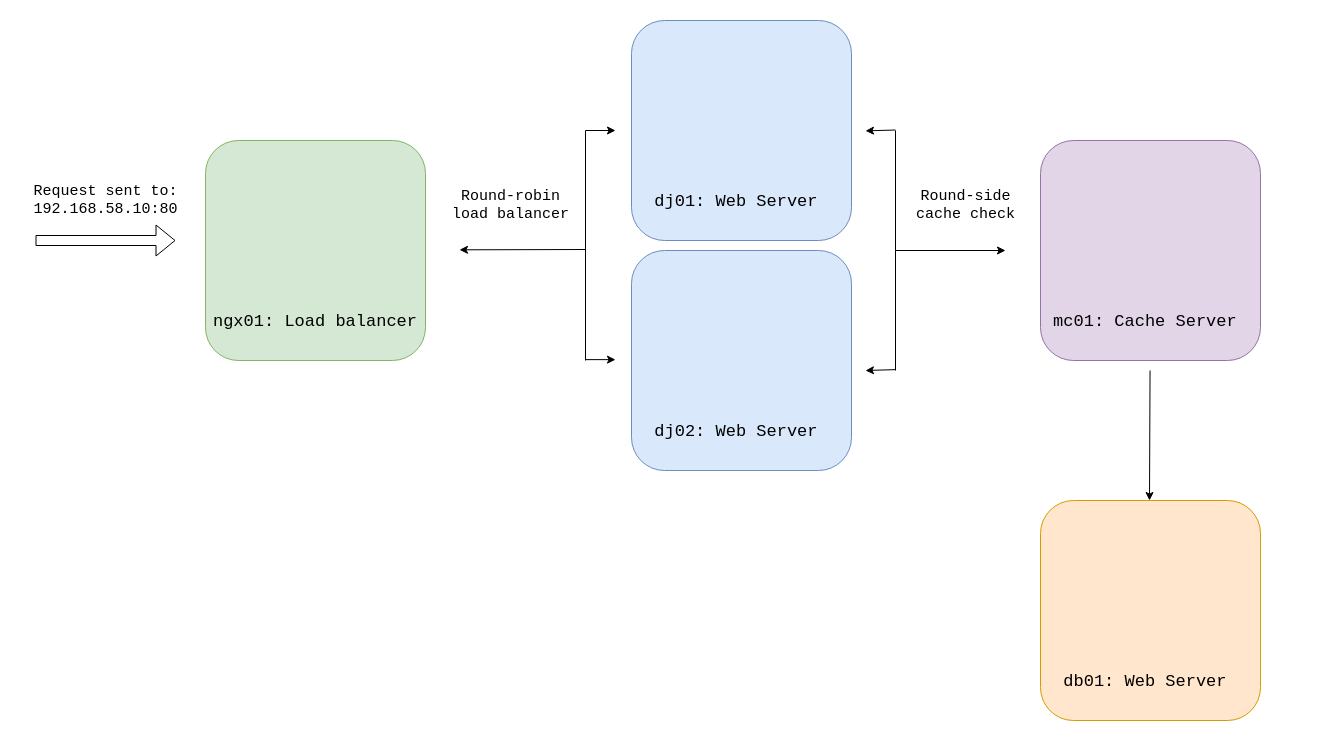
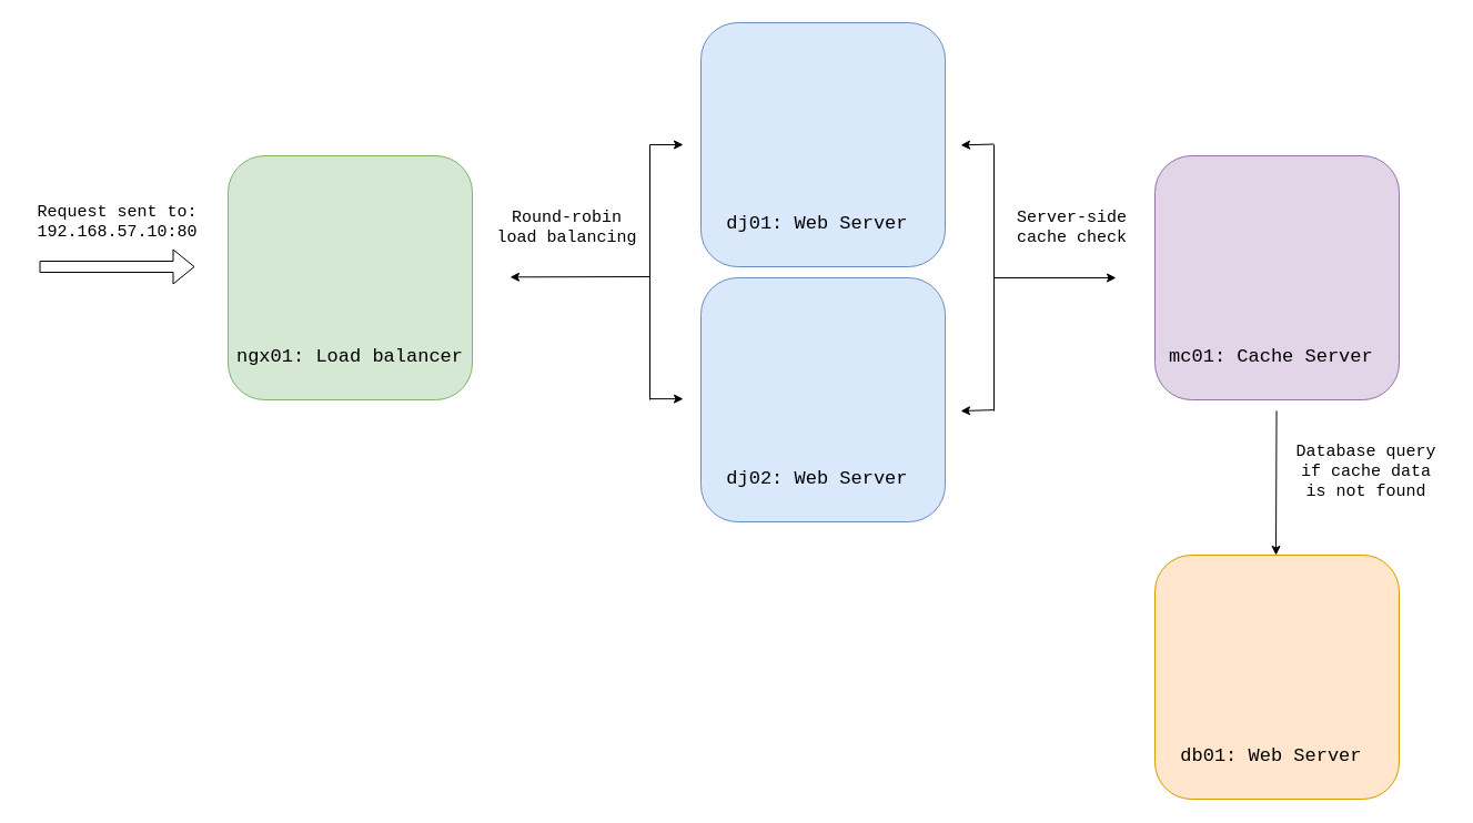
- <mxCell id="13" value="&lt;font face=&quot;Courier New&quot; style=&quot;font-size: 15px;&quot;&gt;Request sent to:&lt;br&gt;192.168.58.10:80&lt;/font&gt;" style="text;html=1;align=center;verticalAlign=middle;resizable=0;points=[];autosize=1;strokeColor=none;fillColor=none;" vertex="1" parent="1"><mxGeometry x="20" y="175" width="170" height="50" as="geometry" /></mxCell>
+ <mxCell id="13" value="&lt;font face=&quot;Courier New&quot; style=&quot;font-size: 15px;&quot;&gt;Request sent to:&lt;br&gt;192.168.57.10:80&lt;/font&gt;" style="text;html=1;align=center;verticalAlign=middle;resizable=0;points=[];autosize=1;strokeColor=none;fillColor=none;" vertex="1" parent="1"><mxGeometry x="20" y="175" width="170" height="50" as="geometry" /></mxCell>
- <mxCell id="19" value="&lt;font face=&quot;Courier New&quot;&gt;&lt;span style=&quot;font-size: 15px;&quot;&gt;Round-robin&lt;br&gt;load balancer&lt;br&gt;&lt;/span&gt;&lt;/font&gt;" style="text;html=1;align=center;verticalAlign=middle;resizable=0;points=[];autosize=1;strokeColor=none;fillColor=none;" vertex="1" parent="1"><mxGeometry x="435" y="180" width="150" height="50" as="geometry" /></mxCell>
+ <mxCell id="19" value="&lt;font face=&quot;Courier New&quot;&gt;&lt;span style=&quot;font-size: 15px;&quot;&gt;Round-robin&lt;br&gt;load balancing&lt;br&gt;&lt;/span&gt;&lt;/font&gt;" style="text;html=1;align=center;verticalAlign=middle;resizable=0;points=[];autosize=1;strokeColor=none;fillColor=none;" vertex="1" parent="1"><mxGeometry x="435" y="180" width="150" height="50" as="geometry" /></mxCell>
- <mxCell id="25" value="&lt;font face=&quot;Courier New&quot;&gt;&lt;span style=&quot;font-size: 15px;&quot;&gt;Round-side&lt;br&gt;cache check&lt;br&gt;&lt;/span&gt;&lt;/font&gt;" style="text;html=1;align=center;verticalAlign=middle;resizable=0;points=[];autosize=1;strokeColor=none;fillColor=none;" vertex="1" parent="1"><mxGeometry x="905" y="180" width="120" height="50" as="geometry" /></mxCell>
+ <mxCell id="25" value="&lt;font face=&quot;Courier New&quot;&gt;&lt;span style=&quot;font-size: 15px;&quot;&gt;Server-side&lt;br&gt;cache check&lt;br&gt;&lt;/span&gt;&lt;/font&gt;" style="text;html=1;align=center;verticalAlign=middle;resizable=0;points=[];autosize=1;strokeColor=none;fillColor=none;" vertex="1" parent="1"><mxGeometry x="905" y="180" width="120" height="50" as="geometry" /></mxCell>
+ <mxCell id="27" value="&lt;font face=&quot;Courier New&quot;&gt;&lt;span style=&quot;font-size: 15px;&quot;&gt;Database query&lt;br&gt;if cache data &lt;br&gt;is not found&lt;br&gt;&lt;/span&gt;&lt;/font&gt;" style="text;html=1;align=center;verticalAlign=middle;resizable=0;points=[];autosize=1;strokeColor=none;fillColor=none;" vertex="1" parent="1"><mxGeometry x="1155" y="390" width="150" height="70" as="geometry" /></mxCell>
